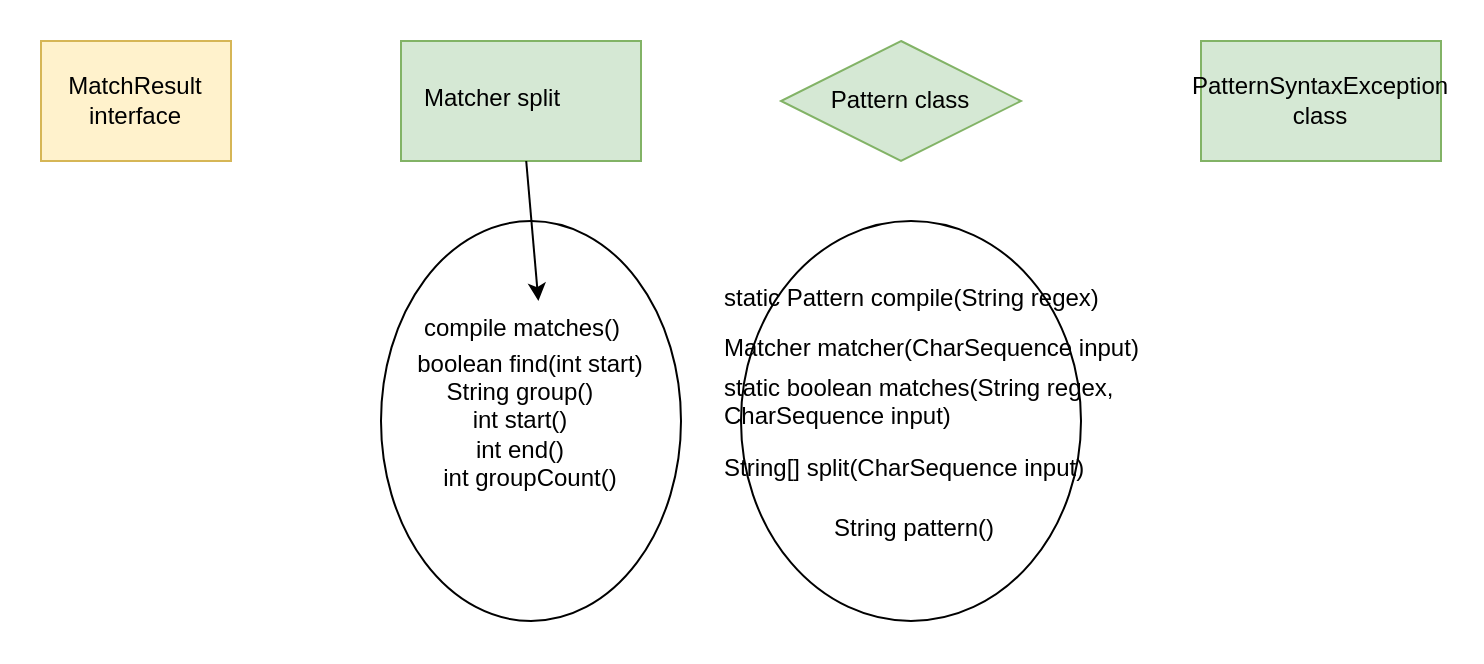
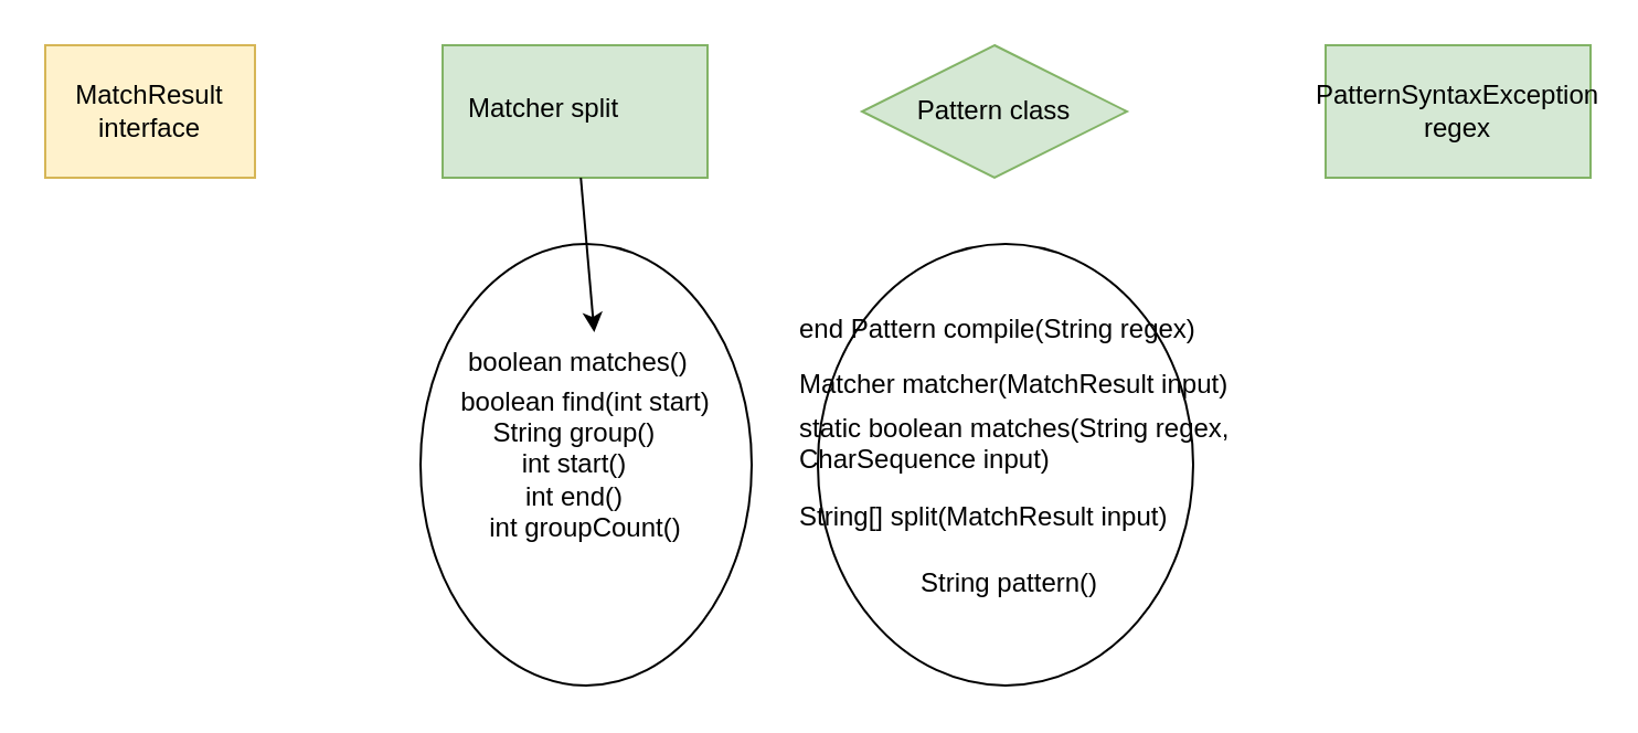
- <mxCell id="6" value="PatternSyntaxException class" style="rounded=0;whiteSpace=wrap;html=1;fillColor=#d5e8d4;strokeColor=#82b366;" parent="1" vertex="1"><mxGeometry x="600" y="20" width="120" height="60" as="geometry" /></mxCell>
+ <mxCell id="6" value="PatternSyntaxException regex" style="rounded=0;whiteSpace=wrap;html=1;fillColor=#d5e8d4;strokeColor=#82b366;" parent="1" vertex="1"><mxGeometry x="600" y="20" width="120" height="60" as="geometry" /></mxCell>
- <mxCell id="11" value="static Pattern compile(String regex)" style="text;html=1;" parent="1" vertex="1"><mxGeometry x="360" y="135" width="210" height="30" as="geometry" /></mxCell>
+ <mxCell id="11" value="end Pattern compile(String regex)" style="text;html=1;" parent="1" vertex="1"><mxGeometry x="360" y="135" width="210" height="30" as="geometry" /></mxCell>
- <mxCell id="8" value="compile matches()" style="text;html=1;" parent="1" vertex="1"><mxGeometry x="210" y="150" width="120" height="30" as="geometry" /></mxCell>
+ <mxCell id="8" value="boolean matches()" style="text;html=1;" parent="1" vertex="1"><mxGeometry x="210" y="150" width="120" height="30" as="geometry" /></mxCell>
- <mxCell id="12" value="Matcher matcher(CharSequence input)" style="text;html=1;" parent="1" vertex="1"><mxGeometry x="360" y="160" width="230" height="30" as="geometry" /></mxCell>
+ <mxCell id="12" value="Matcher matcher(MatchResult input)" style="text;html=1;" parent="1" vertex="1"><mxGeometry x="360" y="160" width="230" height="30" as="geometry" /></mxCell>
- <mxCell id="14" value="String[] split(CharSequence input)" style="text;html=1;" parent="1" vertex="1"><mxGeometry x="360" y="220" width="200" height="30" as="geometry" /></mxCell>
+ <mxCell id="14" value="String[] split(MatchResult input)" style="text;html=1;" parent="1" vertex="1"><mxGeometry x="360" y="220" width="200" height="30" as="geometry" /></mxCell>
